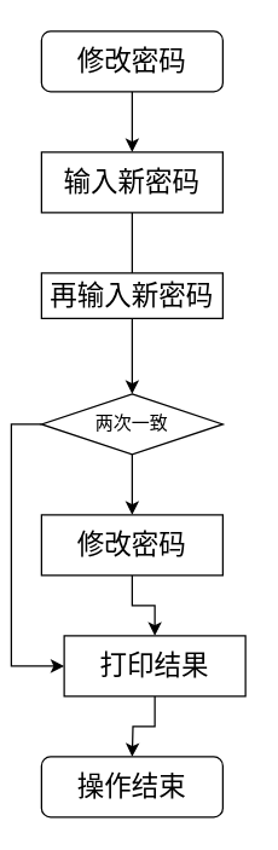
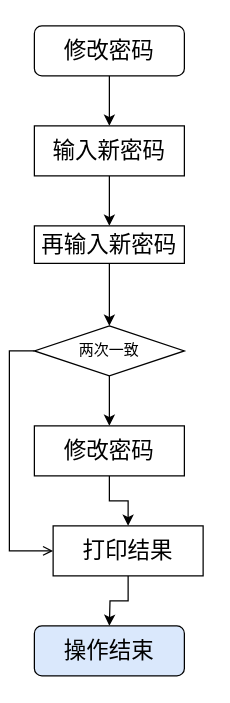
- <mxCell id="4" value="" style="edgeStyle=orthogonalEdgeStyle;rounded=0;orthogonalLoop=1;jettySize=auto;html=1;endArrow=none;" edge="1" parent="1" source="5" target="7"><mxGeometry relative="1" as="geometry" /></mxCell>
+ <mxCell id="4" value="" style="edgeStyle=orthogonalEdgeStyle;rounded=0;orthogonalLoop=1;jettySize=auto;html=1;" edge="1" parent="1" source="5" target="7"><mxGeometry relative="1" as="geometry" /></mxCell>
- <mxCell id="9" style="edgeStyle=orthogonalEdgeStyle;rounded=0;orthogonalLoop=1;jettySize=auto;html=1;exitX=0;exitY=0.5;exitDx=0;exitDy=0;entryX=0;entryY=0.5;entryDx=0;entryDy=0;" edge="1" parent="1" source="10" target="14"><mxGeometry relative="1" as="geometry" /></mxCell>
+ <mxCell id="9" style="edgeStyle=orthogonalEdgeStyle;rounded=0;orthogonalLoop=1;jettySize=auto;html=1;exitX=0;exitY=0.5;exitDx=0;exitDy=0;entryX=0;entryY=0.5;entryDx=0;entryDy=0;endArrow=open;" edge="1" parent="1" source="10" target="14"><mxGeometry relative="1" as="geometry" /></mxCell>
- <mxCell id="15" value="&lt;font style=&quot;font-size: 18px&quot;&gt;操作结束&lt;/font&gt;" style="rounded=1;whiteSpace=wrap;html=1;fontSize=12;glass=0;strokeWidth=1;shadow=0;" vertex="1" parent="1"><mxGeometry x="20" y="500" width="120" height="40" as="geometry" /></mxCell>
+ <mxCell id="15" value="&lt;font style=&quot;font-size: 18px&quot;&gt;操作结束&lt;/font&gt;" style="rounded=1;whiteSpace=wrap;html=1;fontSize=12;glass=0;strokeWidth=1;shadow=0;fillColor=#dae8fc;" vertex="1" parent="1"><mxGeometry x="20" y="500" width="120" height="40" as="geometry" /></mxCell>
